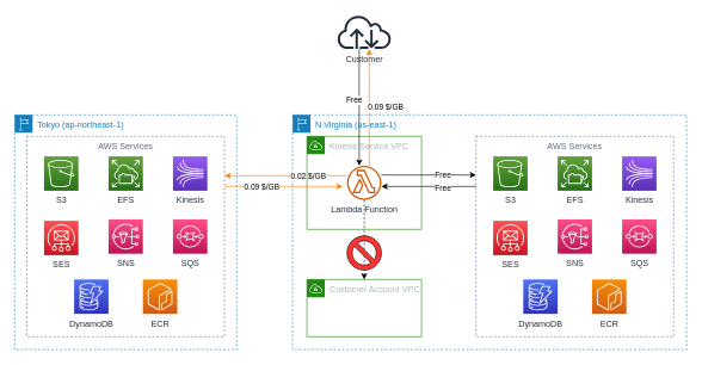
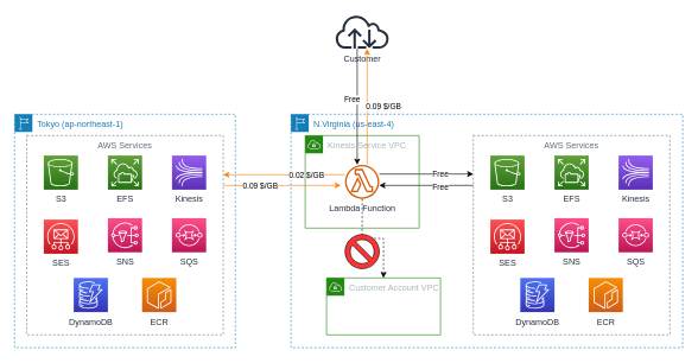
- <mxCell id="2" value="N.Virginia (us-east-1)" style="points=[[0,0],[0.25,0],[0.5,0],[0.75,0],[1,0],[1,0.25],[1,0.5],[1,0.75],[1,1],[0.75,1],[0.5,1],[0.25,1],[0,1],[0,0.75],[0,0.5],[0,0.25]];outlineConnect=0;gradientColor=none;html=1;whiteSpace=wrap;fontSize=12;fontStyle=0;container=0;pointerEvents=0;collapsible=0;recursiveResize=0;shape=mxgraph.aws4.group;grIcon=mxgraph.aws4.group_region;strokeColor=#147EBA;fillColor=none;verticalAlign=top;align=left;spacingLeft=30;fontColor=#147EBA;dashed=1;" parent="1" vertex="1"><mxGeometry x="408" y="160" width="550" height="328" as="geometry" /></mxCell>
+ <mxCell id="2" value="N.Virginia (us-east-4)" style="points=[[0,0],[0.25,0],[0.5,0],[0.75,0],[1,0],[1,0.25],[1,0.5],[1,0.75],[1,1],[0.75,1],[0.5,1],[0.25,1],[0,1],[0,0.75],[0,0.5],[0,0.25]];outlineConnect=0;gradientColor=none;html=1;whiteSpace=wrap;fontSize=12;fontStyle=0;container=0;pointerEvents=0;collapsible=0;recursiveResize=0;shape=mxgraph.aws4.group;grIcon=mxgraph.aws4.group_region;strokeColor=#147EBA;fillColor=none;verticalAlign=top;align=left;spacingLeft=30;fontColor=#147EBA;dashed=1;" parent="1" vertex="1"><mxGeometry x="408" y="160" width="550" height="328" as="geometry" /></mxCell>
- <mxCell id="10" value="Customer Account VPC" style="points=[[0,0],[0.25,0],[0.5,0],[0.75,0],[1,0],[1,0.25],[1,0.5],[1,0.75],[1,1],[0.75,1],[0.5,1],[0.25,1],[0,1],[0,0.75],[0,0.5],[0,0.25]];outlineConnect=0;gradientColor=none;html=1;whiteSpace=wrap;fontSize=12;fontStyle=0;container=1;pointerEvents=0;collapsible=0;recursiveResize=0;shape=mxgraph.aws4.group;grIcon=mxgraph.aws4.group_vpc;strokeColor=#248814;fillColor=none;verticalAlign=top;align=left;spacingLeft=30;fontColor=#AAB7B8;dashed=0;" parent="1" vertex="1"><mxGeometry x="428" y="390" width="160" height="80" as="geometry" /></mxCell>
+ <mxCell id="10" value="Customer Account VPC" style="points=[[0,0],[0.25,0],[0.5,0],[0.75,0],[1,0],[1,0.25],[1,0.5],[1,0.75],[1,1],[0.75,1],[0.5,1],[0.25,1],[0,1],[0,0.75],[0,0.5],[0,0.25]];outlineConnect=0;gradientColor=none;html=1;whiteSpace=wrap;fontSize=12;fontStyle=0;container=1;pointerEvents=0;collapsible=0;recursiveResize=0;shape=mxgraph.aws4.group;grIcon=mxgraph.aws4.group_vpc;strokeColor=#248814;fillColor=none;verticalAlign=top;align=left;spacingLeft=30;fontColor=#AAB7B8;dashed=0;" parent="1" vertex="1"><mxGeometry x="458" y="390" width="160" height="80" as="geometry" /></mxCell>
